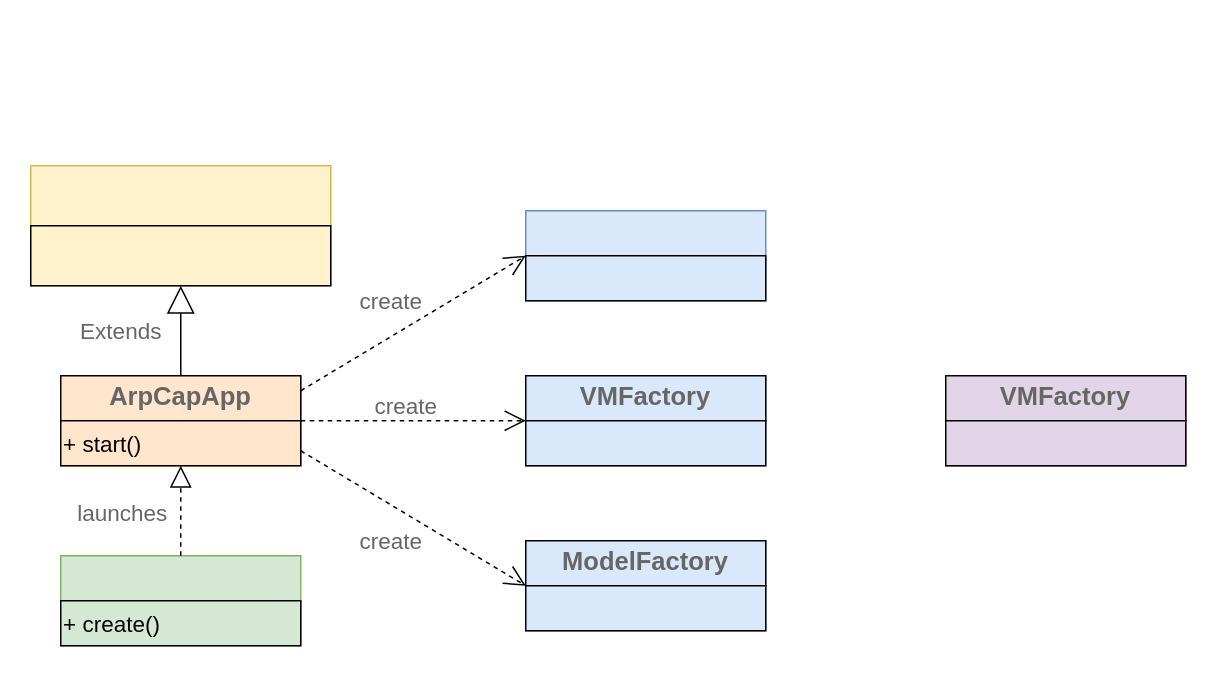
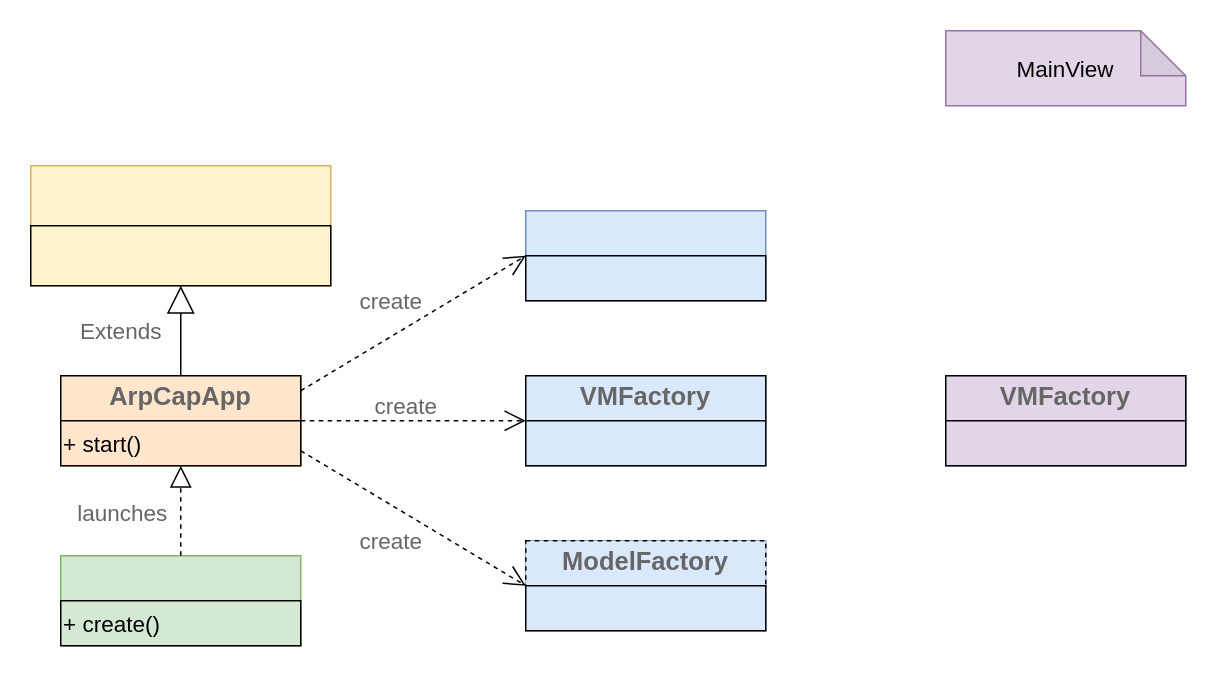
+ <mxCell id="23" value="MainView" style="shape=note;whiteSpace=wrap;html=1;backgroundOutline=1;darkOpacity=0.05;shadow=0;dashed=0;fontSize=15;strokeColor=#9673a6;strokeWidth=1;fillColor=#e1d5e7;" vertex="1" parent="1"><mxGeometry x="630" y="20" width="160" height="50" as="geometry" /></mxCell>
- <mxCell id="18" value="&lt;span style=&quot;font-size: 17px ; font-weight: 700&quot;&gt;ModelFactory&lt;/span&gt;" style="rounded=0;whiteSpace=wrap;html=1;shadow=0;dashed=0;fontSize=15;fontColor=#666666;strokeColor=#000000;strokeWidth=1;fillColor=inherit;gradientColor=inherit;" vertex="1" parent="17"><mxGeometry width="160" height="30" as="geometry" /></mxCell>
+ <mxCell id="18" value="&lt;span style=&quot;font-size: 17px ; font-weight: 700&quot;&gt;ModelFactory&lt;/span&gt;" style="rounded=0;whiteSpace=wrap;html=1;shadow=0;dashed=1;fontSize=15;fontColor=#666666;strokeColor=#000000;strokeWidth=1;fillColor=inherit;gradientColor=inherit;" vertex="1" parent="17"><mxGeometry width="160" height="30" as="geometry" /></mxCell>
